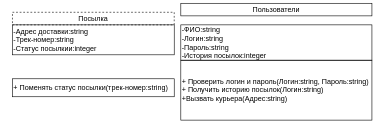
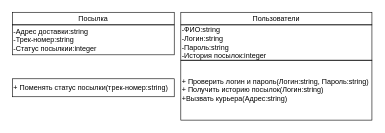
- <mxCell id="5" value="Пользователи" style="rounded=0;whiteSpace=wrap;html=1;" parent="1" vertex="1"><mxGeometry x="301" y="5" width="319" height="21" as="geometry" /></mxCell>
+ <mxCell id="5" value="Пользователи" style="rounded=0;whiteSpace=wrap;html=1;" parent="1" vertex="1"><mxGeometry x="301" y="20" width="319" height="21" as="geometry" /></mxCell>
- <mxCell id="2" value="Посылка" style="rounded=0;whiteSpace=wrap;html=1;dashed=1;" parent="1" vertex="1"><mxGeometry x="20" y="20" width="270" height="21" as="geometry" /></mxCell>
+ <mxCell id="2" value="Посылка" style="rounded=0;whiteSpace=wrap;html=1;" parent="1" vertex="1"><mxGeometry x="20" y="20" width="270" height="21" as="geometry" /></mxCell>
